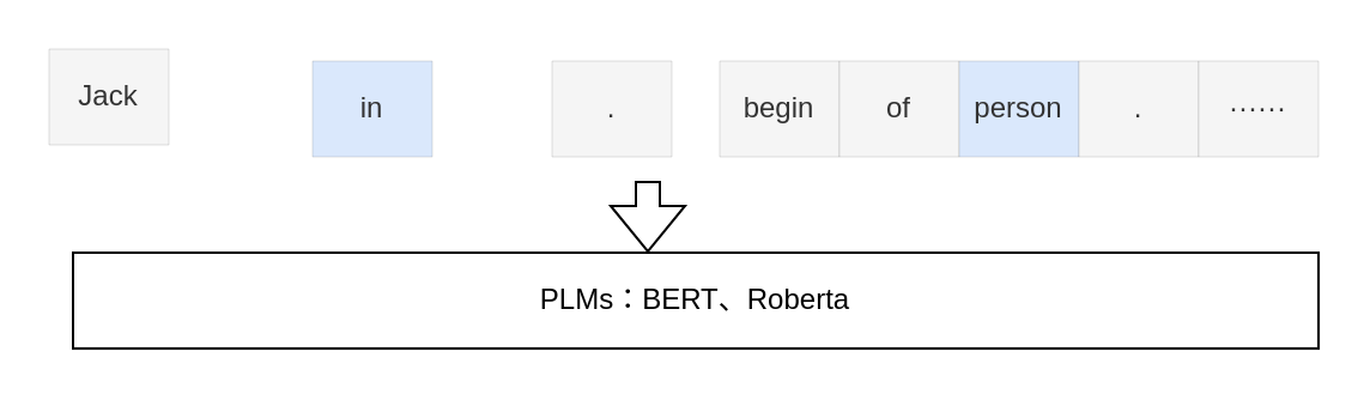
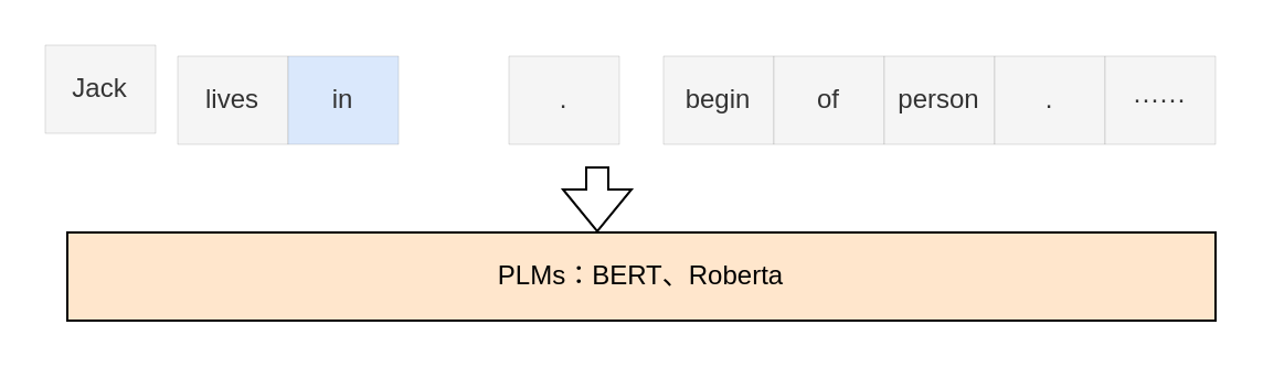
+ <mxCell id="3" value="lives" style="rounded=0;whiteSpace=wrap;html=1;fillColor=#f5f5f5;strokeColor=#666666;labelBorderColor=none;strokeWidth=0;fontColor=#333333;" vertex="1" parent="1"><mxGeometry x="80" y="25" width="50" height="40" as="geometry" /></mxCell>
- <mxCell id="8" value="person" style="rounded=0;whiteSpace=wrap;html=1;fillColor=#dae8fc;strokeColor=#666666;labelBorderColor=none;strokeWidth=0;fontColor=#333333;" vertex="1" parent="1"><mxGeometry x="400" y="25" width="50" height="40" as="geometry" /></mxCell>
+ <mxCell id="8" value="person" style="rounded=0;whiteSpace=wrap;html=1;fillColor=#f5f5f5;strokeColor=#666666;labelBorderColor=none;strokeWidth=0;fontColor=#333333;" vertex="1" parent="1"><mxGeometry x="400" y="25" width="50" height="40" as="geometry" /></mxCell>
- <mxCell id="12" value="PLMs：BERT、Roberta" style="rounded=0;whiteSpace=wrap;html=1;" vertex="1" parent="1"><mxGeometry x="30" y="105" width="520" height="40" as="geometry" /></mxCell>
+ <mxCell id="12" value="PLMs：BERT、Roberta" style="rounded=0;whiteSpace=wrap;html=1;fillColor=#ffe6cc;" vertex="1" parent="1"><mxGeometry x="30" y="105" width="520" height="40" as="geometry" /></mxCell>
